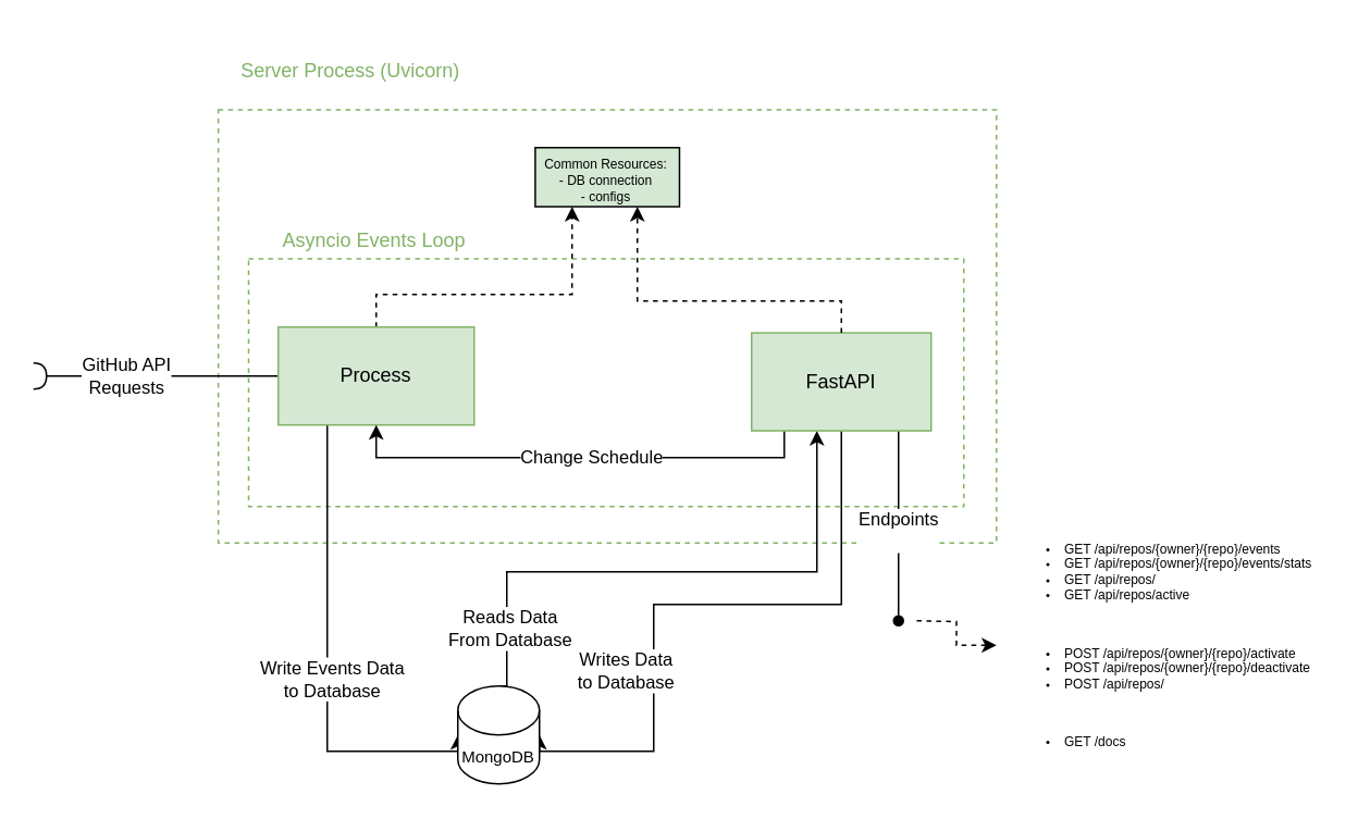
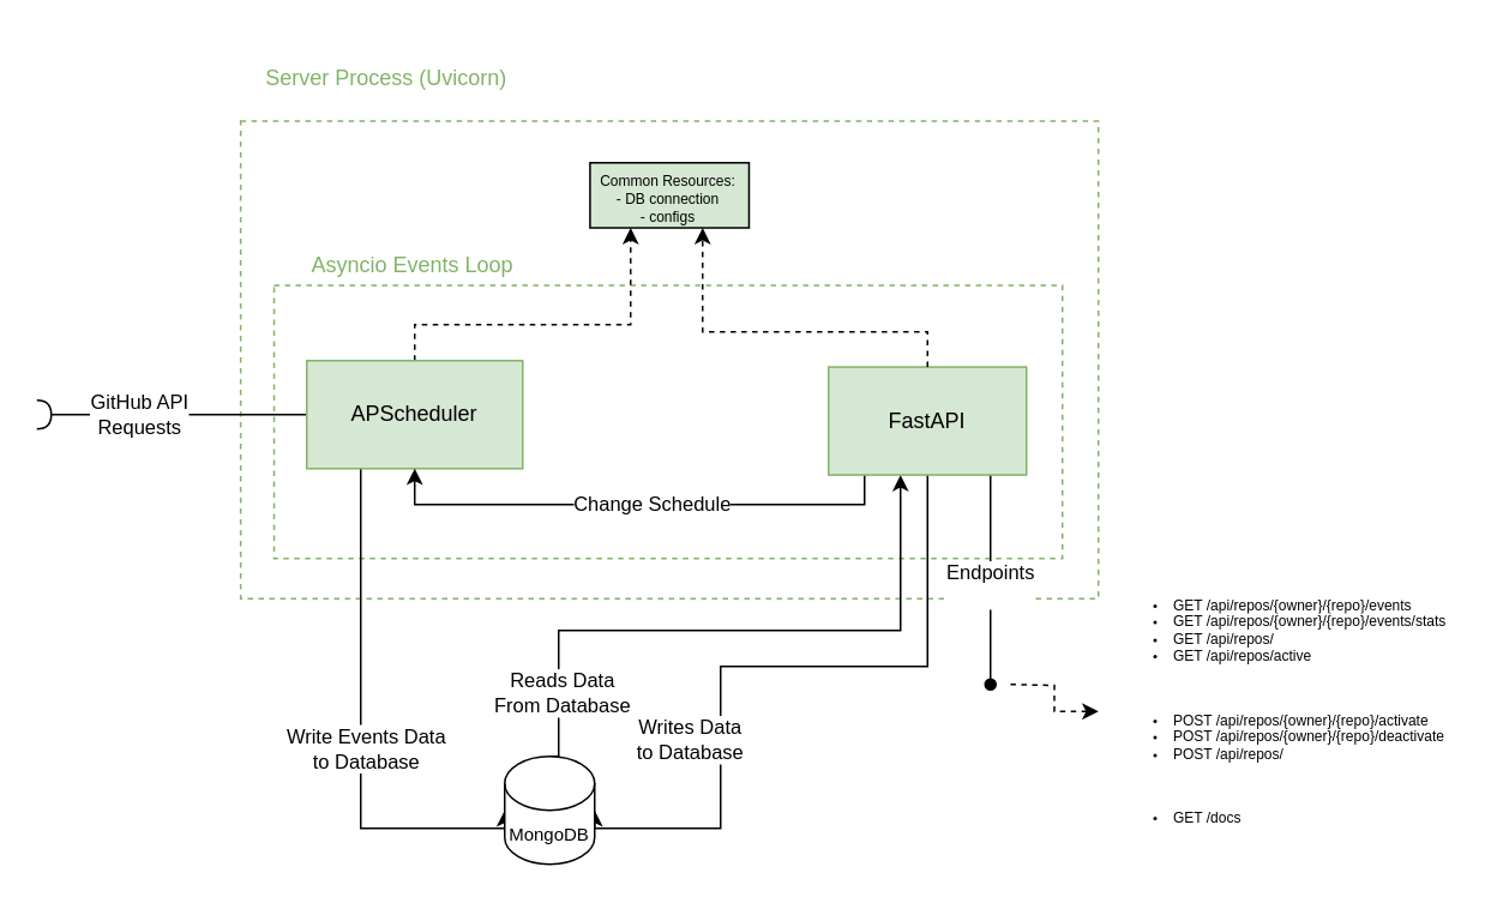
- <mxCell id="15" value="Process" style="rounded=0;whiteSpace=wrap;html=1;fillColor=#d5e8d4;strokeColor=#82b366;" vertex="1" parent="1"><mxGeometry x="170" y="200" width="120" height="60" as="geometry" /></mxCell>
+ <mxCell id="15" value="APScheduler" style="rounded=0;whiteSpace=wrap;html=1;fillColor=#d5e8d4;strokeColor=#82b366;" vertex="1" parent="1"><mxGeometry x="170" y="200" width="120" height="60" as="geometry" /></mxCell>
